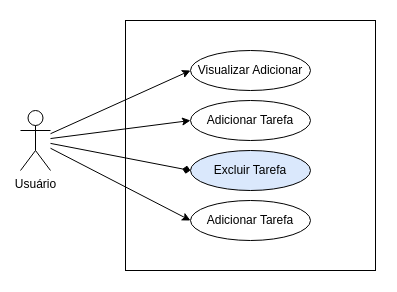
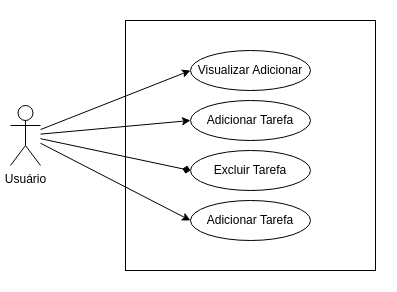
- <mxCell id="8" value="Usuário" style="shape=umlActor;verticalLabelPosition=bottom;verticalAlign=top;html=1;outlineConnect=0;" vertex="1" parent="1"><mxGeometry x="20" y="110" width="30" height="60" as="geometry" /></mxCell>
+ <mxCell id="8" value="Usuário" style="shape=umlActor;verticalLabelPosition=bottom;verticalAlign=top;html=1;outlineConnect=0;" vertex="1" parent="1"><mxGeometry x="10" y="105" width="30" height="60" as="geometry" /></mxCell>
- <mxCell id="4" value="Excluir Tarefa" style="ellipse;whiteSpace=wrap;html=1;fillColor=#dae8fc;" vertex="1" parent="1"><mxGeometry x="190" y="150" width="120" height="40" as="geometry" /></mxCell>
+ <mxCell id="4" value="Excluir Tarefa" style="ellipse;whiteSpace=wrap;html=1;" vertex="1" parent="1"><mxGeometry x="190" y="150" width="120" height="40" as="geometry" /></mxCell>
